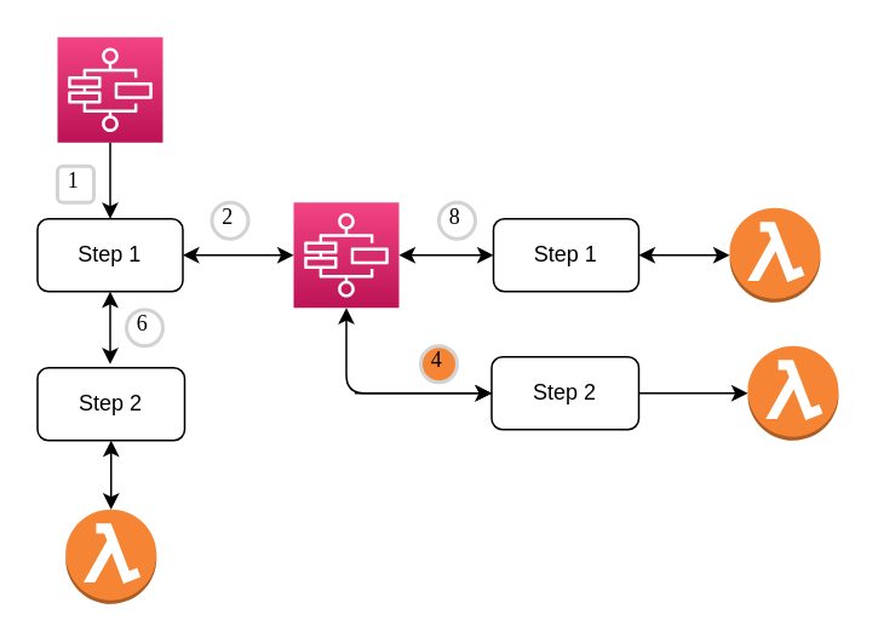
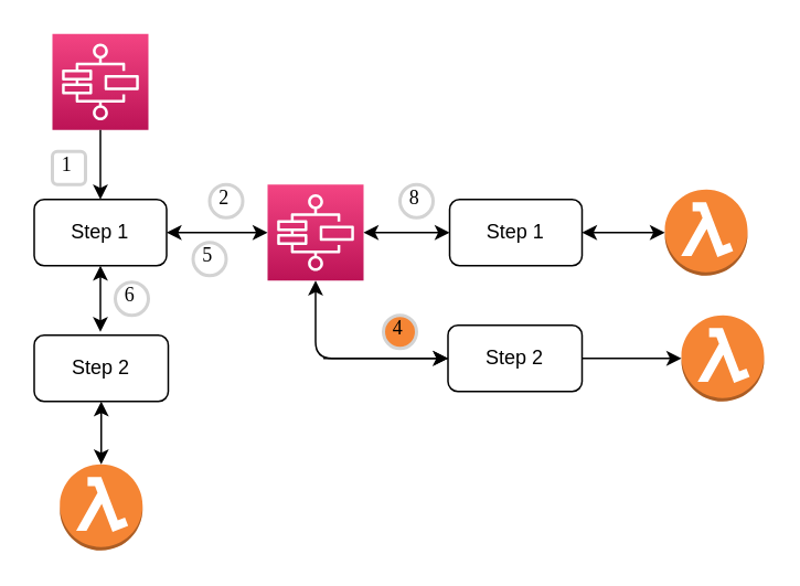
- <mxCell id="11" value="2" style="ellipse;whiteSpace=wrap;html=1;aspect=fixed;strokeWidth=2;fontFamily=Tahoma;spacingBottom=4;spacingRight=2;strokeColor=#d3d3d3;" vertex="1" parent="1"><mxGeometry x="116" y="111" width="20" height="20" as="geometry" /></mxCell>
+ <mxCell id="11" value="2" style="ellipse;whiteSpace=wrap;html=1;aspect=fixed;strokeWidth=2;fontFamily=Tahoma;spacingBottom=4;spacingRight=2;strokeColor=#d3d3d3;" vertex="1" parent="1"><mxGeometry x="126" y="111" width="20" height="20" as="geometry" /></mxCell>
+ <mxCell id="14" value="5" style="ellipse;whiteSpace=wrap;html=1;aspect=fixed;strokeWidth=2;fontFamily=Tahoma;spacingBottom=4;spacingRight=2;strokeColor=#d3d3d3;" vertex="1" parent="1"><mxGeometry x="116" y="146" width="20" height="20" as="geometry" /></mxCell>
